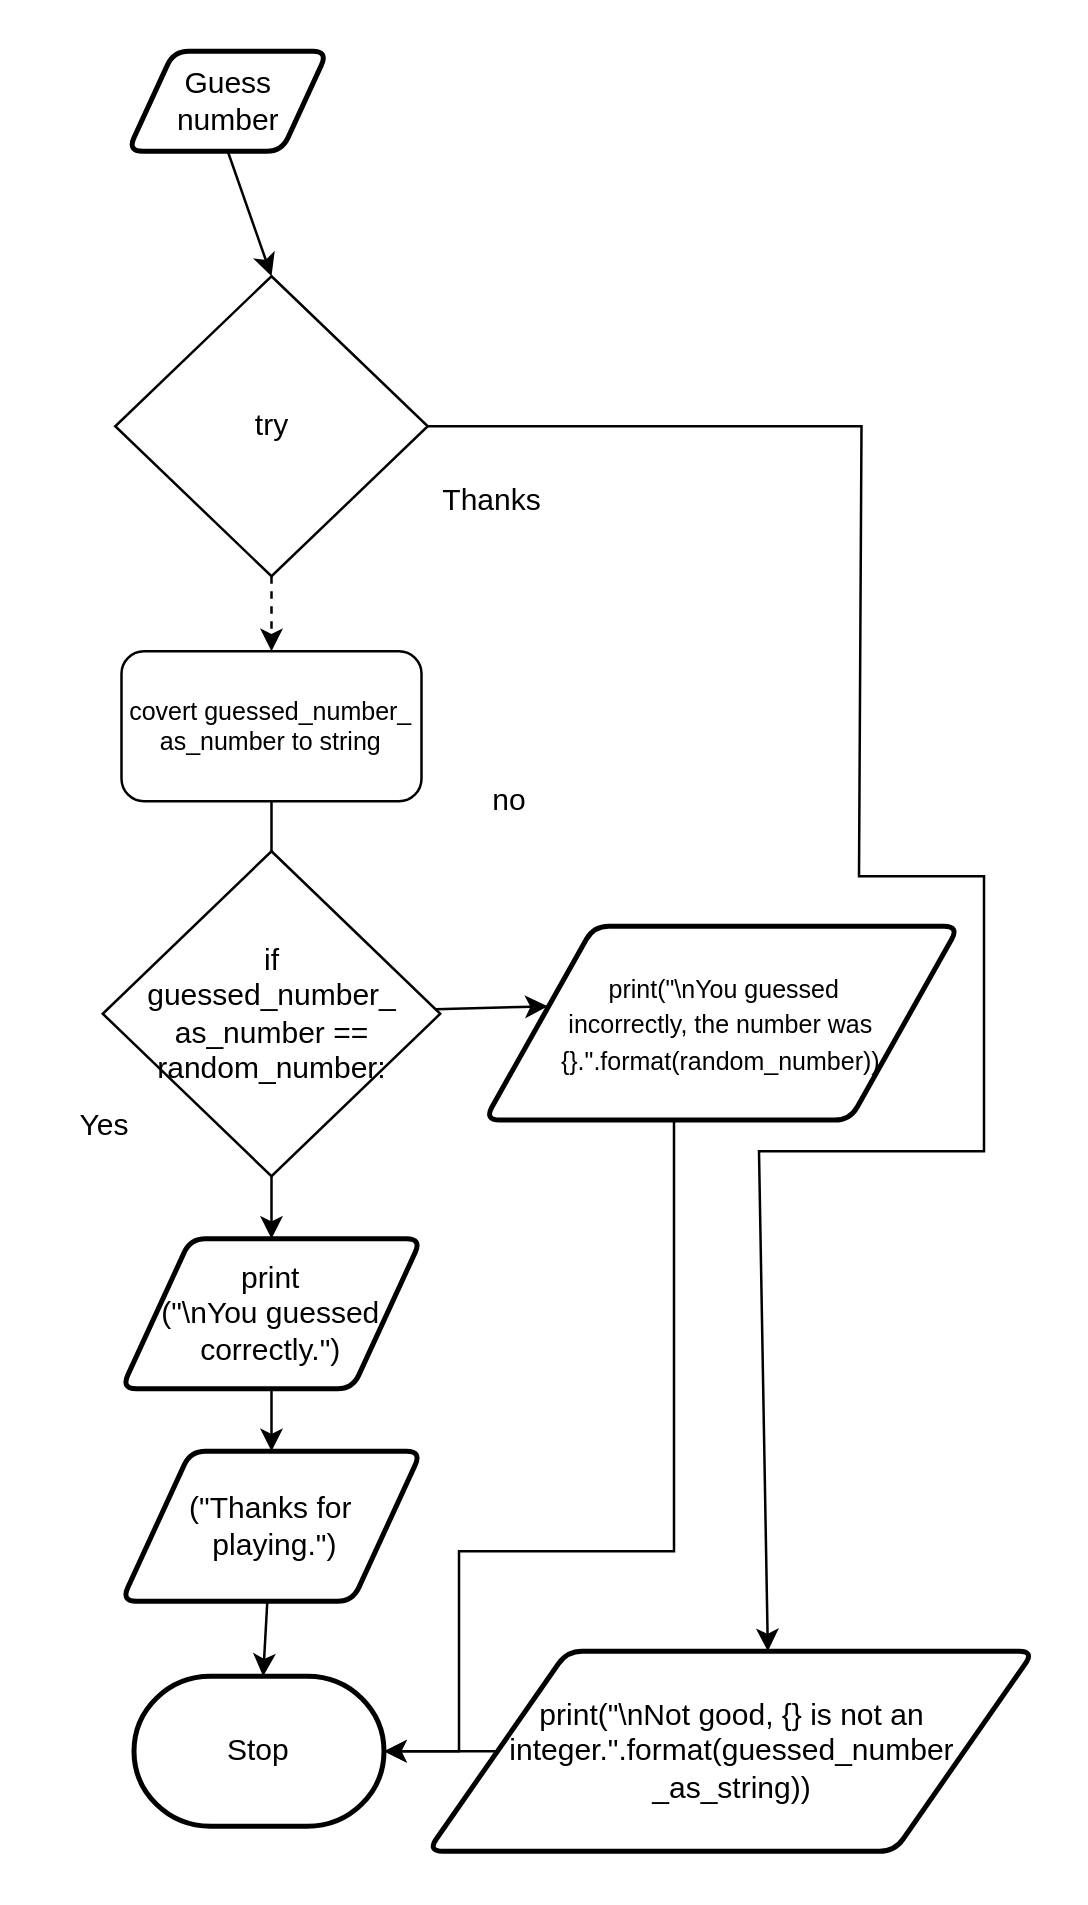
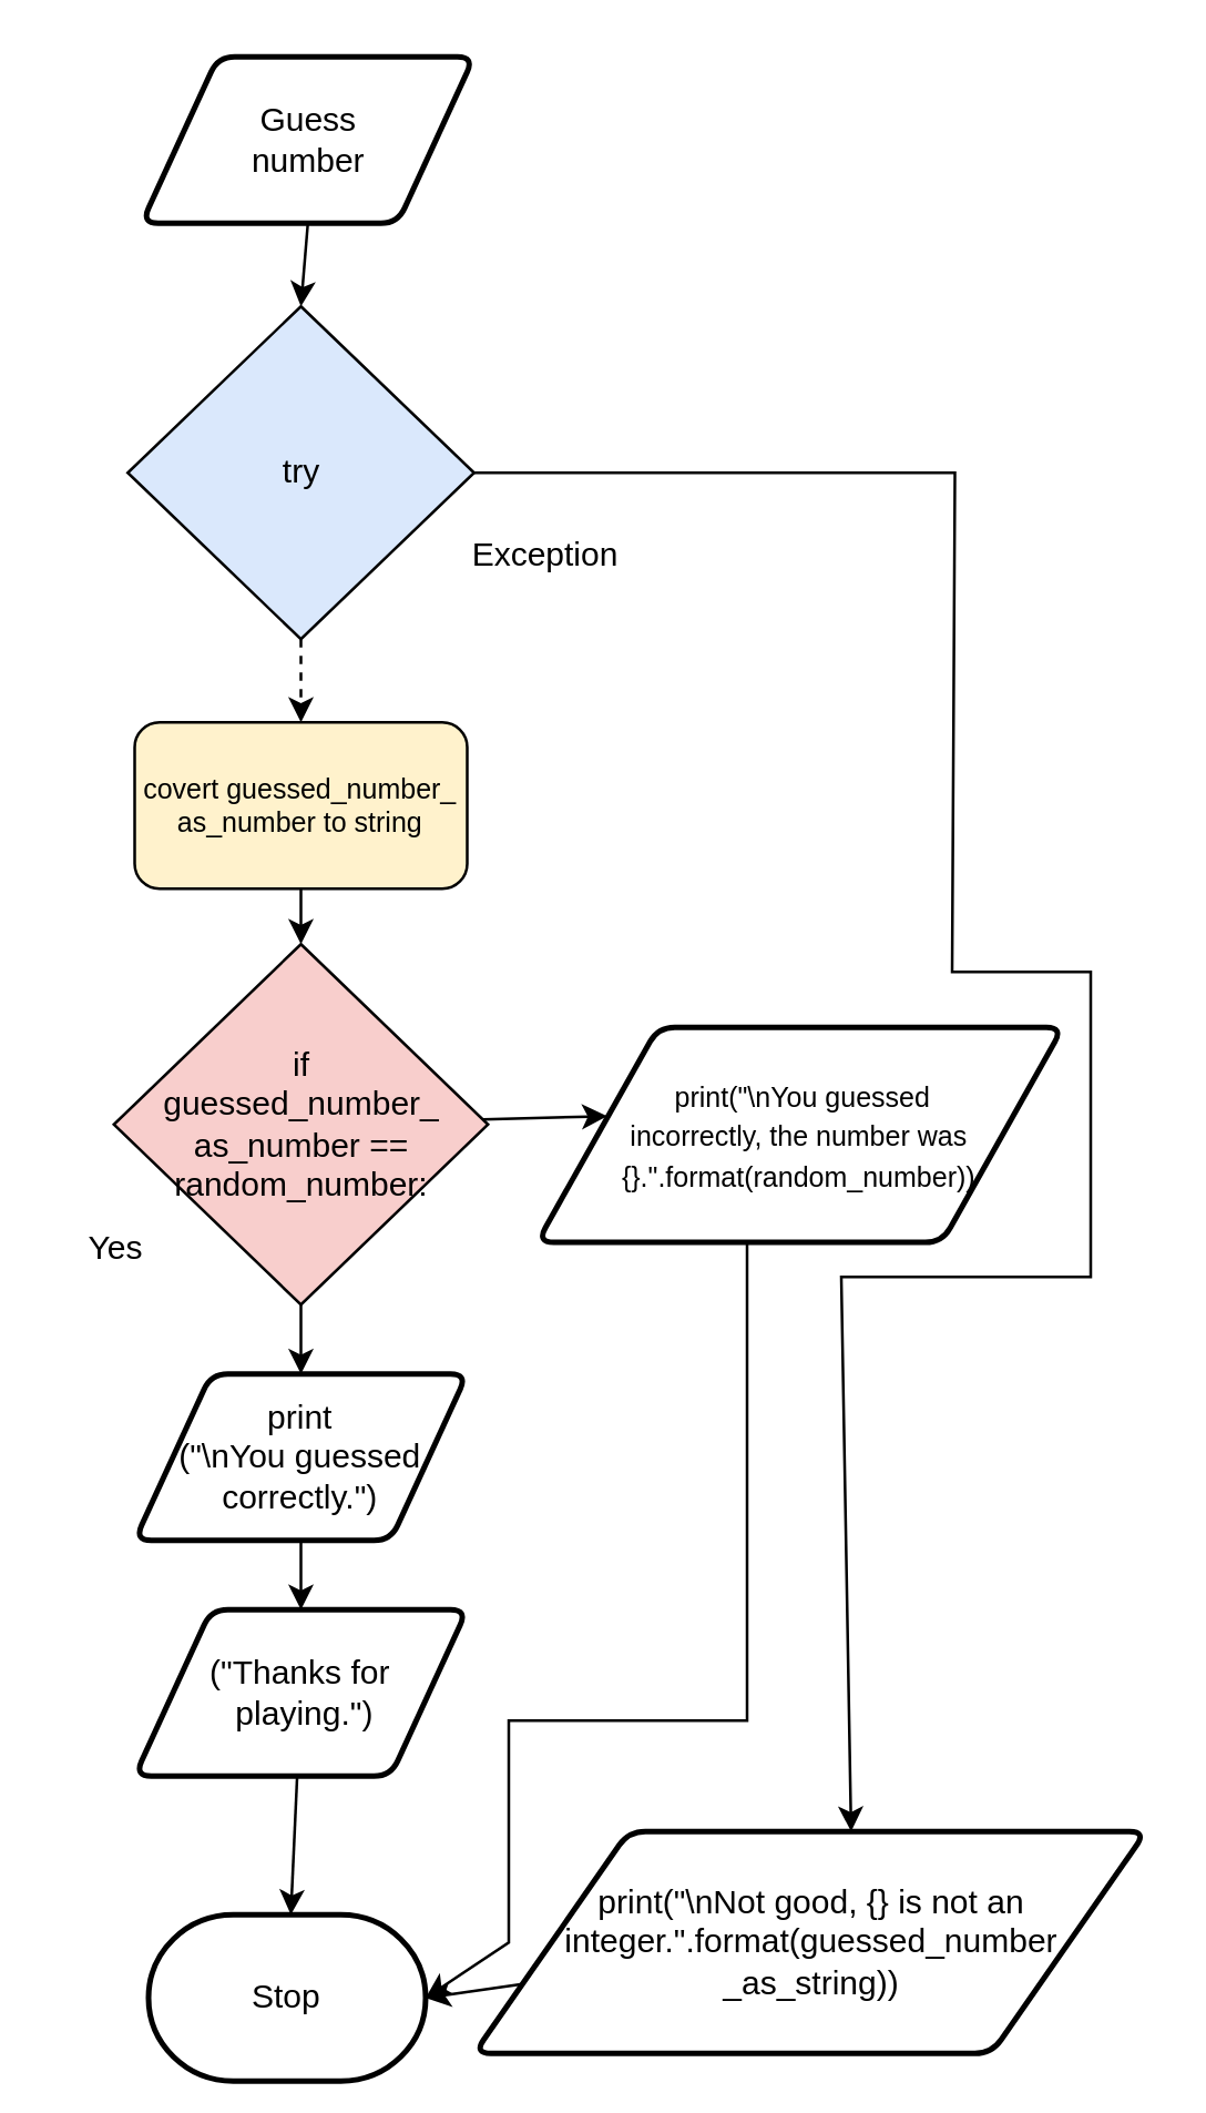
- <mxCell id="6" value="Guess&lt;br&gt;number" style="shape=parallelogram;html=1;strokeWidth=2;perimeter=parallelogramPerimeter;whiteSpace=wrap;rounded=1;arcSize=12;size=0.23;" parent="1" vertex="1"><mxGeometry x="50.5" y="20" width="80" height="40" as="geometry" /></mxCell>
+ <mxCell id="6" value="Guess&lt;br&gt;number" style="shape=parallelogram;html=1;strokeWidth=2;perimeter=parallelogramPerimeter;whiteSpace=wrap;rounded=1;arcSize=12;size=0.23;" parent="1" vertex="1"><mxGeometry x="50.5" y="20" width="120" height="60" as="geometry" /></mxCell>
- <mxCell id="8" value="try" style="rhombus;whiteSpace=wrap;html=1;" parent="1" vertex="1"><mxGeometry x="45.5" y="110" width="125" height="120" as="geometry" /></mxCell>
+ <mxCell id="8" value="try" style="rhombus;whiteSpace=wrap;html=1;fillColor=#dae8fc;" parent="1" vertex="1"><mxGeometry x="45.5" y="110" width="125" height="120" as="geometry" /></mxCell>
- <mxCell id="10" value="Thanks" style="text;html=1;align=center;verticalAlign=middle;resizable=0;points=[];autosize=1;strokeColor=none;fillColor=none;" parent="1" vertex="1"><mxGeometry x="160.5" y="190" width="70" height="20" as="geometry" /></mxCell>
+ <mxCell id="10" value="Exception" style="text;html=1;align=center;verticalAlign=middle;resizable=0;points=[];autosize=1;strokeColor=none;fillColor=none;" parent="1" vertex="1"><mxGeometry x="160.5" y="190" width="70" height="20" as="geometry" /></mxCell>
- <mxCell id="23" value="covert&amp;nbsp;guessed_number_&lt;br&gt;as_number to string" style="rounded=1;whiteSpace=wrap;html=1;fontSize=10;" parent="1" vertex="1"><mxGeometry x="48" y="260" width="120" height="60" as="geometry" /></mxCell>
+ <mxCell id="23" value="covert&amp;nbsp;guessed_number_&lt;br&gt;as_number to string" style="rounded=1;whiteSpace=wrap;html=1;fontSize=10;fillColor=#fff2cc;" parent="1" vertex="1"><mxGeometry x="48" y="260" width="120" height="60" as="geometry" /></mxCell>
- <mxCell id="18" value="no" style="text;html=1;align=center;verticalAlign=middle;resizable=0;points=[];autosize=1;strokeColor=none;fillColor=none;" parent="1" vertex="1"><mxGeometry x="188" y="310" width="30" height="20" as="geometry" /></mxCell>
- <mxCell id="16" style="edgeStyle=none;rounded=0;html=1;entryX=0.5;entryY=0;entryDx=0;entryDy=0;fontSize=10;exitX=0.5;exitY=1;exitDx=0;exitDy=0;endArrow=none;" parent="1" source="23" target="17" edge="1"><mxGeometry relative="1" as="geometry"><mxPoint x="153" y="320" as="sourcePoint" /></mxGeometry></mxCell>
+ <mxCell id="16" style="edgeStyle=none;rounded=0;html=1;entryX=0.5;entryY=0;entryDx=0;entryDy=0;fontSize=10;exitX=0.5;exitY=1;exitDx=0;exitDy=0;" parent="1" source="23" target="17" edge="1"><mxGeometry relative="1" as="geometry"><mxPoint x="153" y="320" as="sourcePoint" /></mxGeometry></mxCell>
- <mxCell id="17" value="if &lt;br&gt;guessed_number_&lt;br&gt;as_number == &lt;br&gt;random_number:" style="rhombus;whiteSpace=wrap;html=1;" parent="1" vertex="1"><mxGeometry x="40.5" y="340" width="135" height="130" as="geometry" /></mxCell>
+ <mxCell id="17" value="if &lt;br&gt;guessed_number_&lt;br&gt;as_number == &lt;br&gt;random_number:" style="rhombus;whiteSpace=wrap;html=1;fillColor=#f8cecc;" parent="1" vertex="1"><mxGeometry x="40.5" y="340" width="135" height="130" as="geometry" /></mxCell>
- <mxCell id="11" value="Stop" style="strokeWidth=2;html=1;shape=mxgraph.flowchart.terminator;whiteSpace=wrap;" parent="1" vertex="1"><mxGeometry x="53" y="670" width="100" height="60" as="geometry" /></mxCell>
+ <mxCell id="11" value="Stop" style="strokeWidth=2;html=1;shape=mxgraph.flowchart.terminator;whiteSpace=wrap;" parent="1" vertex="1"><mxGeometry x="53" y="690" width="100" height="60" as="geometry" /></mxCell>
